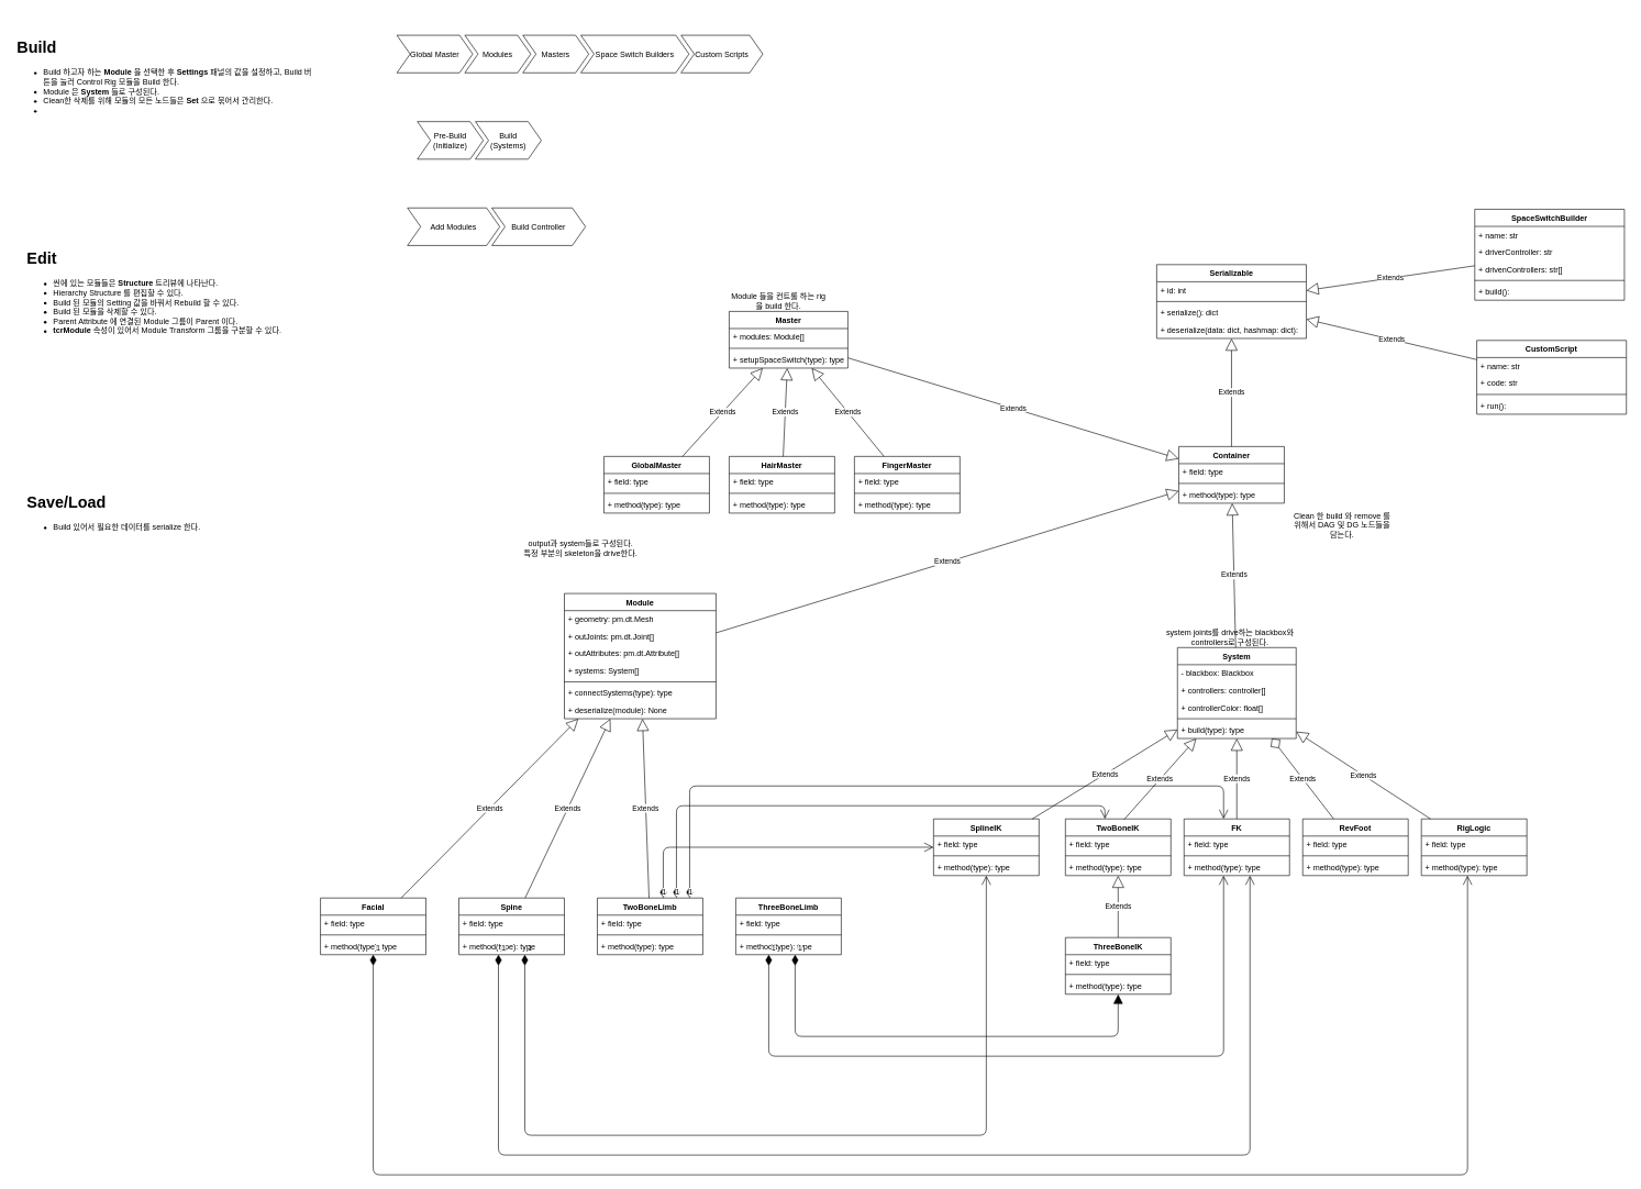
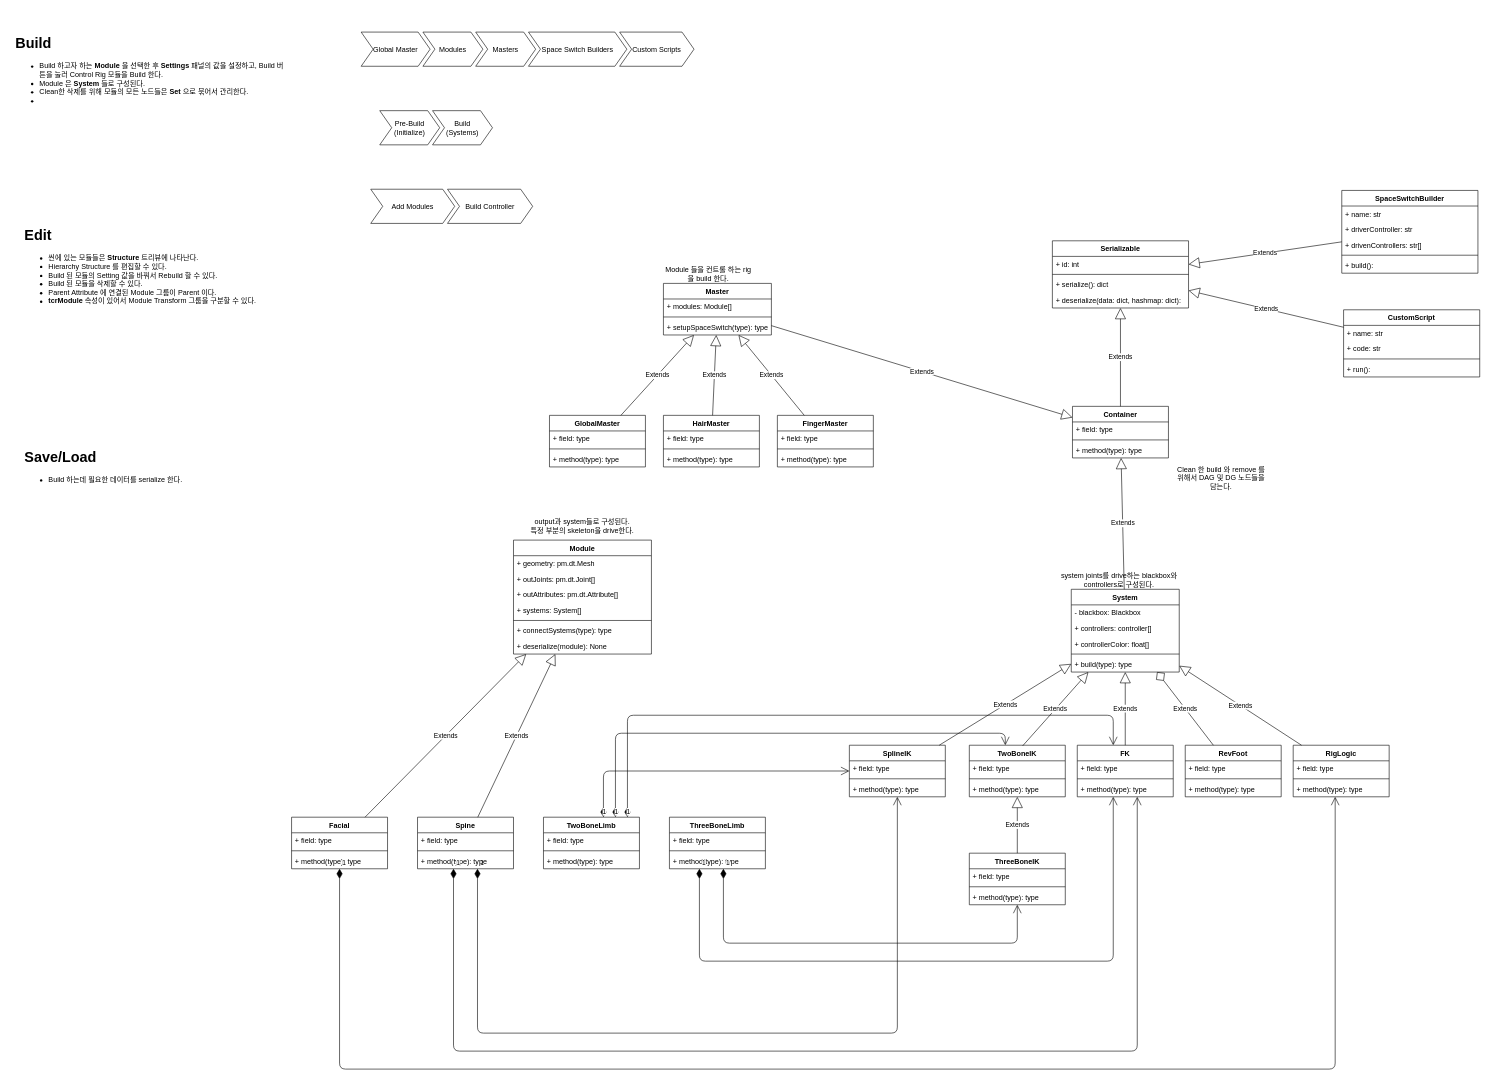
- <mxCell id="105" value="&lt;h1&gt;Save/Load&lt;/h1&gt;&lt;p&gt;&lt;/p&gt;&lt;ul&gt;&lt;li&gt;Build 있어서 필요한 데이터를 serialize 한다.&lt;/li&gt;&lt;/ul&gt;&lt;p&gt;&lt;/p&gt;" style="text;html=1;strokeColor=none;fillColor=none;spacing=5;spacingTop=-20;whiteSpace=wrap;overflow=hidden;rounded=0;" parent="1" vertex="1"><mxGeometry x="35" y="742" width="465" height="340" as="geometry" /></mxCell>
+ <mxCell id="105" value="&lt;h1&gt;Save/Load&lt;/h1&gt;&lt;p&gt;&lt;/p&gt;&lt;ul&gt;&lt;li&gt;Build 하는데 필요한 데이터를 serialize 한다.&lt;/li&gt;&lt;/ul&gt;&lt;p&gt;&lt;/p&gt;" style="text;html=1;strokeColor=none;fillColor=none;spacing=5;spacingTop=-20;whiteSpace=wrap;overflow=hidden;rounded=0;" parent="1" vertex="1"><mxGeometry x="35" y="742" width="465" height="340" as="geometry" /></mxCell>
- <mxCell id="55" value="output과 system들로 구성된다.&lt;br&gt;특정 부분의 skeleton을 drive한다." style="text;html=1;strokeColor=none;fillColor=none;align=center;verticalAlign=middle;whiteSpace=wrap;rounded=0;" parent="1" vertex="1"><mxGeometry x="765" y="807" width="230" height="48" as="geometry" /></mxCell>
+ <mxCell id="55" value="output과 system들로 구성된다.&lt;br&gt;특정 부분의 skeleton을 drive한다." style="text;html=1;strokeColor=none;fillColor=none;align=center;verticalAlign=middle;whiteSpace=wrap;rounded=0;" parent="1" vertex="1"><mxGeometry x="855" y="852" width="230" height="48" as="geometry" /></mxCell>
- <mxCell id="5" value="Extends" style="endArrow=block;endSize=16;endFill=0;html=1;" parent="1" source="6" target="88" edge="1"><mxGeometry width="160" relative="1" as="geometry"><mxPoint x="1787.975" y="892" as="sourcePoint" /><mxPoint x="1613.43" y="628" as="targetPoint" /></mxGeometry></mxCell>
- <mxCell id="98" value="Extends" style="endArrow=block;endSize=16;endFill=0;html=1;" parent="1" source="94" target="6" edge="1"><mxGeometry width="160" relative="1" as="geometry"><mxPoint x="1178.462" y="1382" as="sourcePoint" /><mxPoint x="1161.538" y="1338" as="targetPoint" /></mxGeometry></mxCell>
- <mxCell id="103" value="1" style="endArrow=block;html=1;endSize=12;startArrow=diamondThin;startSize=14;startFill=1;edgeStyle=orthogonalEdgeStyle;align=left;verticalAlign=bottom;" parent="1" source="99" target="39" edge="1"><mxGeometry x="-1" y="3" relative="1" as="geometry"><mxPoint x="1095" y="1588" as="sourcePoint" /><mxPoint x="1795" y="1458" as="targetPoint" /><Array as="points"><mxPoint x="1205" y="1572" /><mxPoint x="1695" y="1572" /></Array></mxGeometry></mxCell>
+ <mxCell id="103" value="1" style="endArrow=open;html=1;endSize=12;startArrow=diamondThin;startSize=14;startFill=1;edgeStyle=orthogonalEdgeStyle;align=left;verticalAlign=bottom;" parent="1" source="99" target="39" edge="1"><mxGeometry x="-1" y="3" relative="1" as="geometry"><mxPoint x="1095" y="1588" as="sourcePoint" /><mxPoint x="1795" y="1458" as="targetPoint" /><Array as="points"><mxPoint x="1205" y="1572" /><mxPoint x="1695" y="1572" /></Array></mxGeometry></mxCell>
